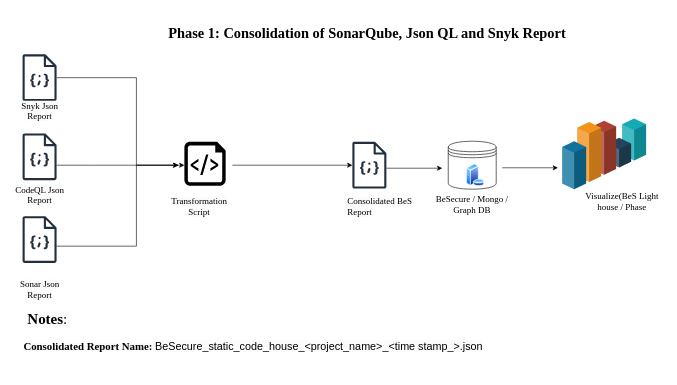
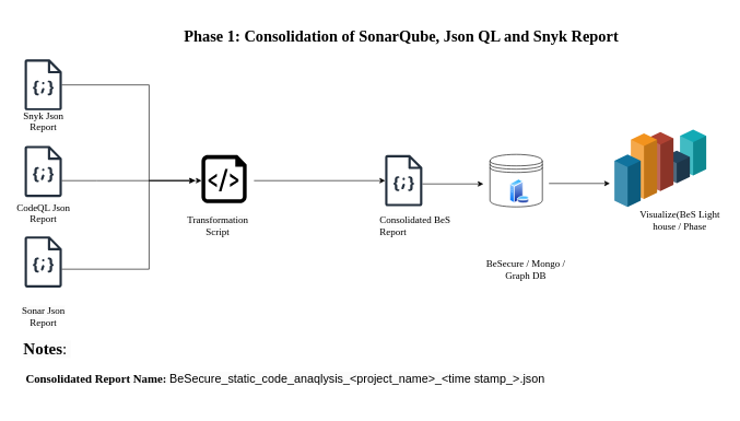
- <mxCell id="13" value="&lt;font style=&quot;font-size: 15px;&quot; face=&quot;Tahoma&quot;&gt;BeSecure / Mongo / Graph DB&lt;/font&gt;" style="text;html=1;strokeColor=none;fillColor=none;align=center;verticalAlign=middle;whiteSpace=wrap;rounded=0;" parent="1" vertex="1"><mxGeometry x="717" y="320" width="140" height="40" as="geometry" /></mxCell>
+ <mxCell id="13" value="&lt;font style=&quot;font-size: 15px;&quot; face=&quot;Tahoma&quot;&gt;BeSecure / Mongo / Graph DB&lt;/font&gt;" style="text;html=1;strokeColor=none;fillColor=none;align=center;verticalAlign=middle;whiteSpace=wrap;rounded=0;" parent="1" vertex="1"><mxGeometry x="732" y="390" width="140" height="40" as="geometry" /></mxCell>
- <mxCell id="21" value="&lt;font style=&quot;font-size: 25px;&quot;&gt;&lt;span style=&quot;color: rgb(0, 0, 0); font-family: Tahoma; font-style: normal; font-variant-ligatures: normal; font-variant-caps: normal; letter-spacing: normal; orphans: 2; text-indent: 0px; text-transform: none; widows: 2; word-spacing: 0px; -webkit-text-stroke-width: 0px; background-color: rgb(251, 251, 251); text-decoration-thickness: initial; text-decoration-style: initial; text-decoration-color: initial; float: none; display: inline !important;&quot;&gt;&lt;b style=&quot;&quot;&gt;&lt;font style=&quot;font-size: 25px;&quot;&gt;Notes&lt;/font&gt;&lt;/b&gt;&lt;/span&gt;&lt;span style=&quot;color: rgb(0, 0, 0); font-family: Tahoma; font-style: normal; font-variant-ligatures: normal; font-variant-caps: normal; font-weight: 400; letter-spacing: normal; orphans: 2; text-indent: 0px; text-transform: none; widows: 2; word-spacing: 0px; -webkit-text-stroke-width: 0px; background-color: rgb(251, 251, 251); text-decoration-thickness: initial; text-decoration-style: initial; text-decoration-color: initial; float: none; display: inline !important;&quot;&gt;:&amp;nbsp;&lt;/span&gt;&lt;/font&gt;" style="text;whiteSpace=wrap;html=1;align=center;" parent="1" vertex="1"><mxGeometry x="37" y="510" width="90" height="30" as="geometry" /></mxCell>
+ <mxCell id="21" value="&lt;font style=&quot;font-size: 25px;&quot;&gt;&lt;span style=&quot;color: rgb(0, 0, 0); font-family: Tahoma; font-style: normal; font-variant-ligatures: normal; font-variant-caps: normal; letter-spacing: normal; orphans: 2; text-indent: 0px; text-transform: none; widows: 2; word-spacing: 0px; -webkit-text-stroke-width: 0px; background-color: rgb(251, 251, 251); text-decoration-thickness: initial; text-decoration-style: initial; text-decoration-color: initial; float: none; display: inline !important;&quot;&gt;&lt;b style=&quot;&quot;&gt;&lt;font style=&quot;font-size: 25px;&quot;&gt;Notes&lt;/font&gt;&lt;/b&gt;&lt;/span&gt;&lt;span style=&quot;color: rgb(0, 0, 0); font-family: Tahoma; font-style: normal; font-variant-ligatures: normal; font-variant-caps: normal; font-weight: 400; letter-spacing: normal; orphans: 2; text-indent: 0px; text-transform: none; widows: 2; word-spacing: 0px; -webkit-text-stroke-width: 0px; background-color: rgb(251, 251, 251); text-decoration-thickness: initial; text-decoration-style: initial; text-decoration-color: initial; float: none; display: inline !important;&quot;&gt;:&amp;nbsp;&lt;/span&gt;&lt;/font&gt;" style="text;whiteSpace=wrap;html=1;align=center;" parent="1" vertex="1"><mxGeometry x="27" y="510" width="90" height="30" as="geometry" /></mxCell>
- <mxCell id="29" value="&lt;span style=&quot;border-color: var(--border-color); color: rgb(0, 0, 0); font-size: 12px; font-style: normal; font-variant-ligatures: normal; font-variant-caps: normal; font-weight: 400; letter-spacing: normal; orphans: 2; text-indent: 0px; text-transform: none; widows: 2; word-spacing: 0px; -webkit-text-stroke-width: 0px; text-decoration-thickness: initial; text-decoration-style: initial; text-decoration-color: initial; font-family: Tahoma; text-align: center; background-color: rgb(251, 251, 251); float: none; display: inline !important;&quot;&gt;&lt;font style=&quot;border-color: var(--border-color); font-size: 18px;&quot;&gt;&lt;b style=&quot;border-color: var(--border-color);&quot;&gt;Consolidated Report Name:&amp;nbsp;&lt;/b&gt;&lt;/font&gt;&lt;/span&gt;&lt;font style=&quot;border-color: var(--border-color); color: rgb(0, 0, 0); font-family: Helvetica; font-style: normal; font-variant-ligatures: normal; font-variant-caps: normal; font-weight: 400; letter-spacing: normal; orphans: 2; text-align: left; text-indent: 0px; text-transform: none; widows: 2; word-spacing: 0px; -webkit-text-stroke-width: 0px; background-color: rgb(251, 251, 251); text-decoration-thickness: initial; text-decoration-style: initial; text-decoration-color: initial; font-size: 18px;&quot;&gt;BeSecure_static_code_house_&amp;lt;project_name&amp;gt;_&amp;lt;time stamp_&amp;gt;.json&lt;/font&gt;" style="text;whiteSpace=wrap;html=1;" parent="1" vertex="1"><mxGeometry x="37" y="560" width="880" height="60" as="geometry" /></mxCell>
+ <mxCell id="29" value="&lt;span style=&quot;border-color: var(--border-color); color: rgb(0, 0, 0); font-size: 12px; font-style: normal; font-variant-ligatures: normal; font-variant-caps: normal; font-weight: 400; letter-spacing: normal; orphans: 2; text-indent: 0px; text-transform: none; widows: 2; word-spacing: 0px; -webkit-text-stroke-width: 0px; text-decoration-thickness: initial; text-decoration-style: initial; text-decoration-color: initial; font-family: Tahoma; text-align: center; background-color: rgb(251, 251, 251); float: none; display: inline !important;&quot;&gt;&lt;font style=&quot;border-color: var(--border-color); font-size: 18px;&quot;&gt;&lt;b style=&quot;border-color: var(--border-color);&quot;&gt;Consolidated Report Name:&amp;nbsp;&lt;/b&gt;&lt;/font&gt;&lt;/span&gt;&lt;font style=&quot;border-color: var(--border-color); color: rgb(0, 0, 0); font-family: Helvetica; font-style: normal; font-variant-ligatures: normal; font-variant-caps: normal; font-weight: 400; letter-spacing: normal; orphans: 2; text-align: left; text-indent: 0px; text-transform: none; widows: 2; word-spacing: 0px; -webkit-text-stroke-width: 0px; background-color: rgb(251, 251, 251); text-decoration-thickness: initial; text-decoration-style: initial; text-decoration-color: initial; font-size: 18px;&quot;&gt;BeSecure_static_code_anaqlysis_&amp;lt;project_name&amp;gt;_&amp;lt;time stamp_&amp;gt;.json&lt;/font&gt;" style="text;whiteSpace=wrap;html=1;" parent="1" vertex="1"><mxGeometry x="37" y="560" width="880" height="60" as="geometry" /></mxCell>
